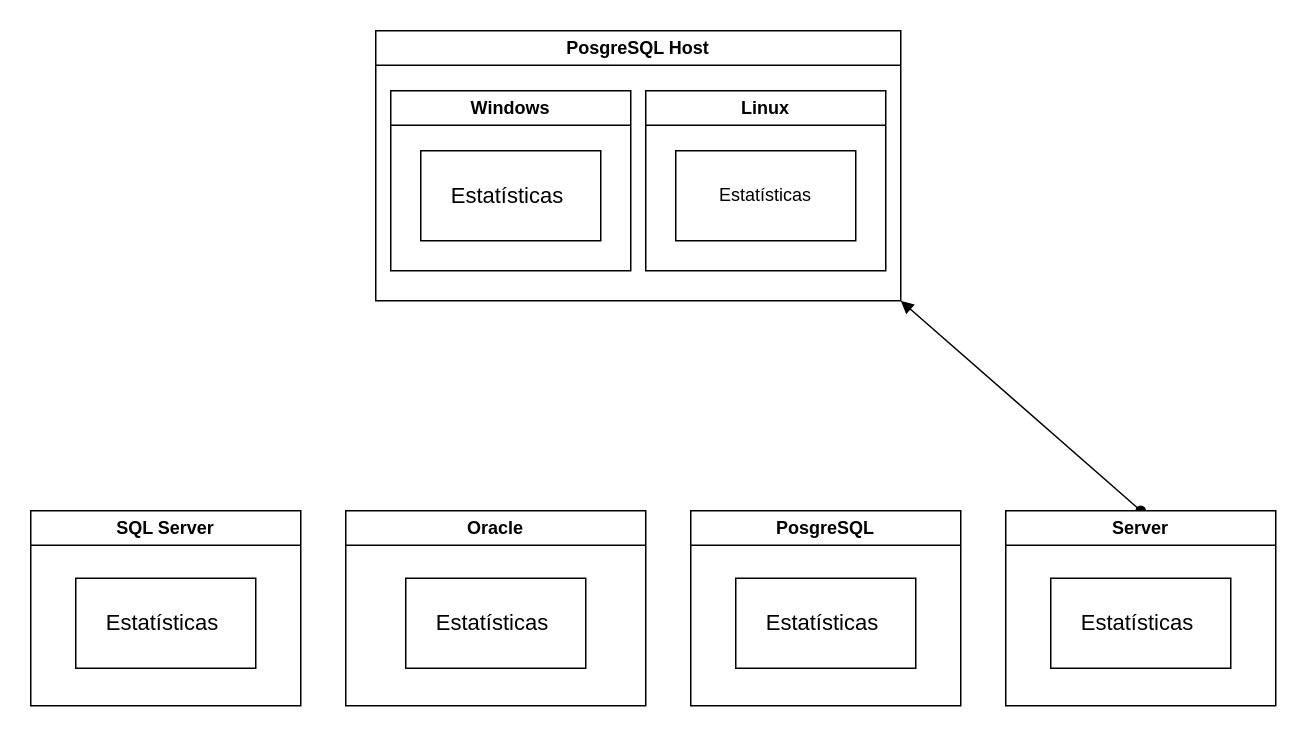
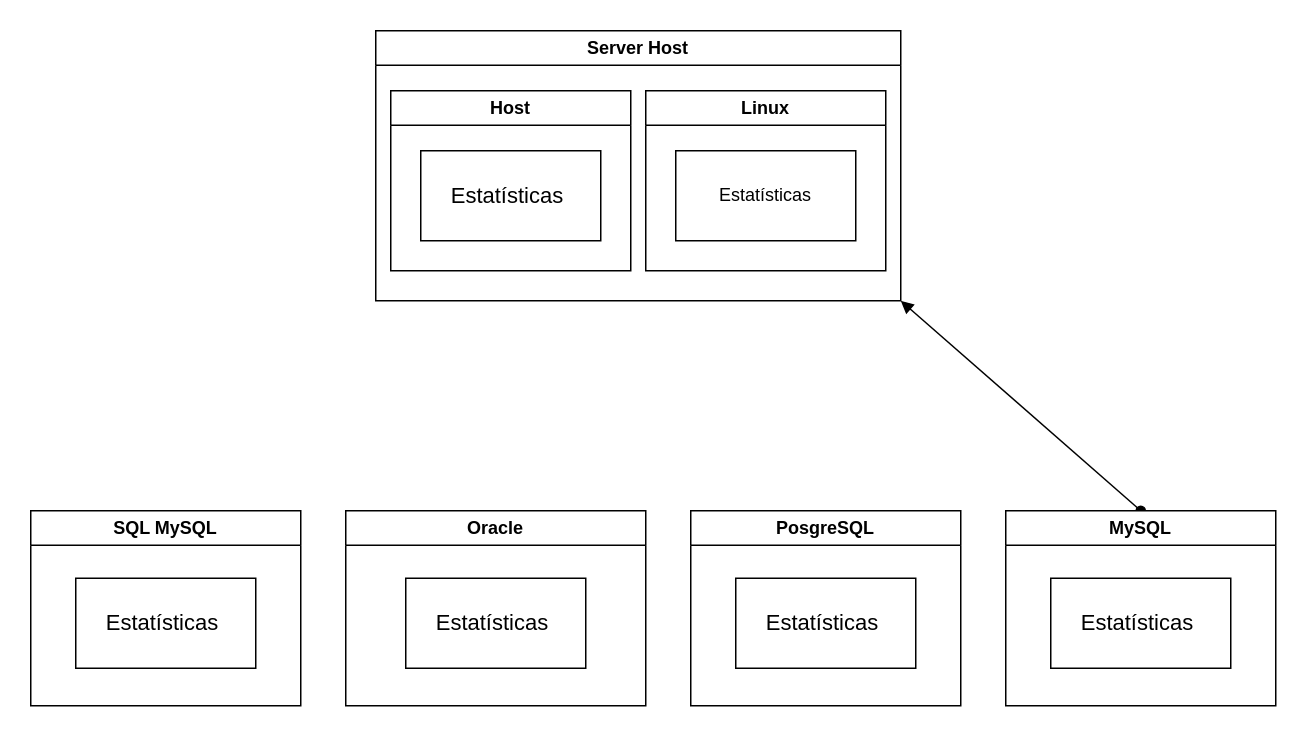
- <mxCell id="2" value="PosgreSQL Host" style="swimlane;whiteSpace=wrap;html=1;" parent="1" vertex="1"><mxGeometry x="250" y="20" width="350" height="180" as="geometry" /></mxCell>
+ <mxCell id="2" value="Server Host" style="swimlane;whiteSpace=wrap;html=1;" parent="1" vertex="1"><mxGeometry x="250" y="20" width="350" height="180" as="geometry" /></mxCell>
- <mxCell id="3" value="Windows" style="swimlane;whiteSpace=wrap;html=1;" parent="2" vertex="1"><mxGeometry x="10" y="40" width="160" height="120" as="geometry" /></mxCell>
+ <mxCell id="3" value="Host" style="swimlane;whiteSpace=wrap;html=1;" parent="2" vertex="1"><mxGeometry x="10" y="40" width="160" height="120" as="geometry" /></mxCell>
- <mxCell id="7" value="SQL Server" style="swimlane;whiteSpace=wrap;html=1;" parent="1" vertex="1"><mxGeometry x="20" y="340" width="180" height="130" as="geometry" /></mxCell>
+ <mxCell id="7" value="SQL MySQL" style="swimlane;whiteSpace=wrap;html=1;" parent="1" vertex="1"><mxGeometry x="20" y="340" width="180" height="130" as="geometry" /></mxCell>
- <mxCell id="14" value="Server" style="swimlane;whiteSpace=wrap;html=1;" parent="1" vertex="1"><mxGeometry x="670" y="340" width="180" height="130" as="geometry" /></mxCell>
+ <mxCell id="14" value="MySQL" style="swimlane;whiteSpace=wrap;html=1;" parent="1" vertex="1"><mxGeometry x="670" y="340" width="180" height="130" as="geometry" /></mxCell>
